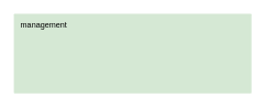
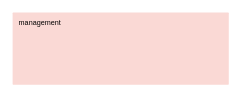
- <mxCell id="2" value="management" style="sketch=0;points=[[0,0,0],[0.25,0,0],[0.5,0,0],[0.75,0,0],[1,0,0],[1,0.25,0],[1,0.5,0],[1,0.75,0],[1,1,0],[0.75,1,0],[0.5,1,0],[0.25,1,0],[0,1,0],[0,0.75,0],[0,0.5,0],[0,0.25,0]];rounded=1;absoluteArcSize=1;arcSize=2;html=1;strokeColor=none;shadow=0;dashed=0;fontSize=12;align=left;verticalAlign=top;spacing=10;spacingTop=-4;whiteSpace=wrap;fillColor=#d5e8d4;" vertex="1" parent="1"><mxGeometry x="20.5" y="20.39" width="360" height="120" as="geometry" /></mxCell>
+ <mxCell id="2" value="management" style="sketch=0;points=[[0,0,0],[0.25,0,0],[0.5,0,0],[0.75,0,0],[1,0,0],[1,0.25,0],[1,0.5,0],[1,0.75,0],[1,1,0],[0.75,1,0],[0.5,1,0],[0.25,1,0],[0,1,0],[0,0.75,0],[0,0.5,0],[0,0.25,0]];rounded=1;absoluteArcSize=1;arcSize=2;html=1;strokeColor=none;shadow=0;dashed=0;fontSize=12;align=left;verticalAlign=top;spacing=10;spacingTop=-4;whiteSpace=wrap;fillColor=#fad9d5;" vertex="1" parent="1"><mxGeometry x="20.5" y="20.39" width="360" height="120" as="geometry" /></mxCell>
